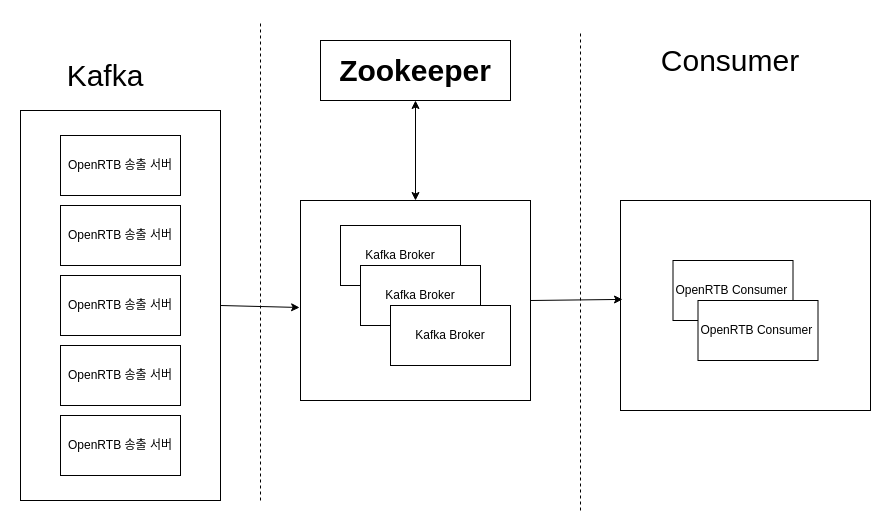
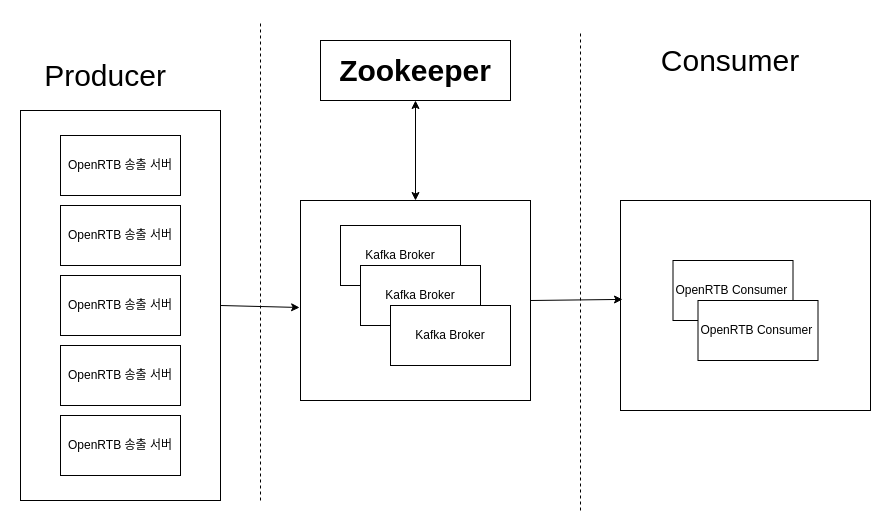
- <mxCell id="7" value="&lt;font style=&quot;font-size: 30px&quot;&gt;Kafka&lt;/font&gt;" style="text;html=1;strokeColor=none;fillColor=none;align=center;verticalAlign=middle;whiteSpace=wrap;rounded=0;" vertex="1" parent="1"><mxGeometry x="50" y="50" width="110" height="50" as="geometry" /></mxCell>
+ <mxCell id="7" value="&lt;font style=&quot;font-size: 30px&quot;&gt;Producer&lt;/font&gt;" style="text;html=1;strokeColor=none;fillColor=none;align=center;verticalAlign=middle;whiteSpace=wrap;rounded=0;" vertex="1" parent="1"><mxGeometry x="50" y="50" width="110" height="50" as="geometry" /></mxCell>
